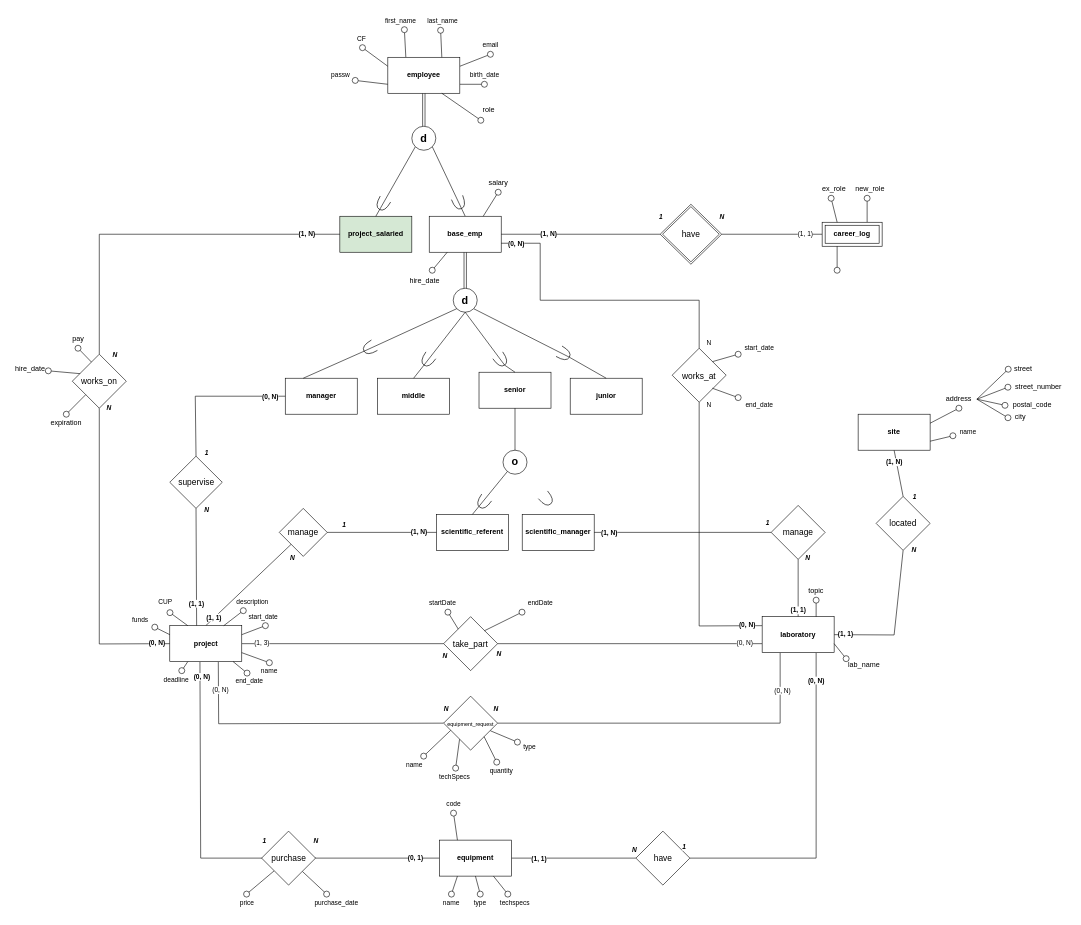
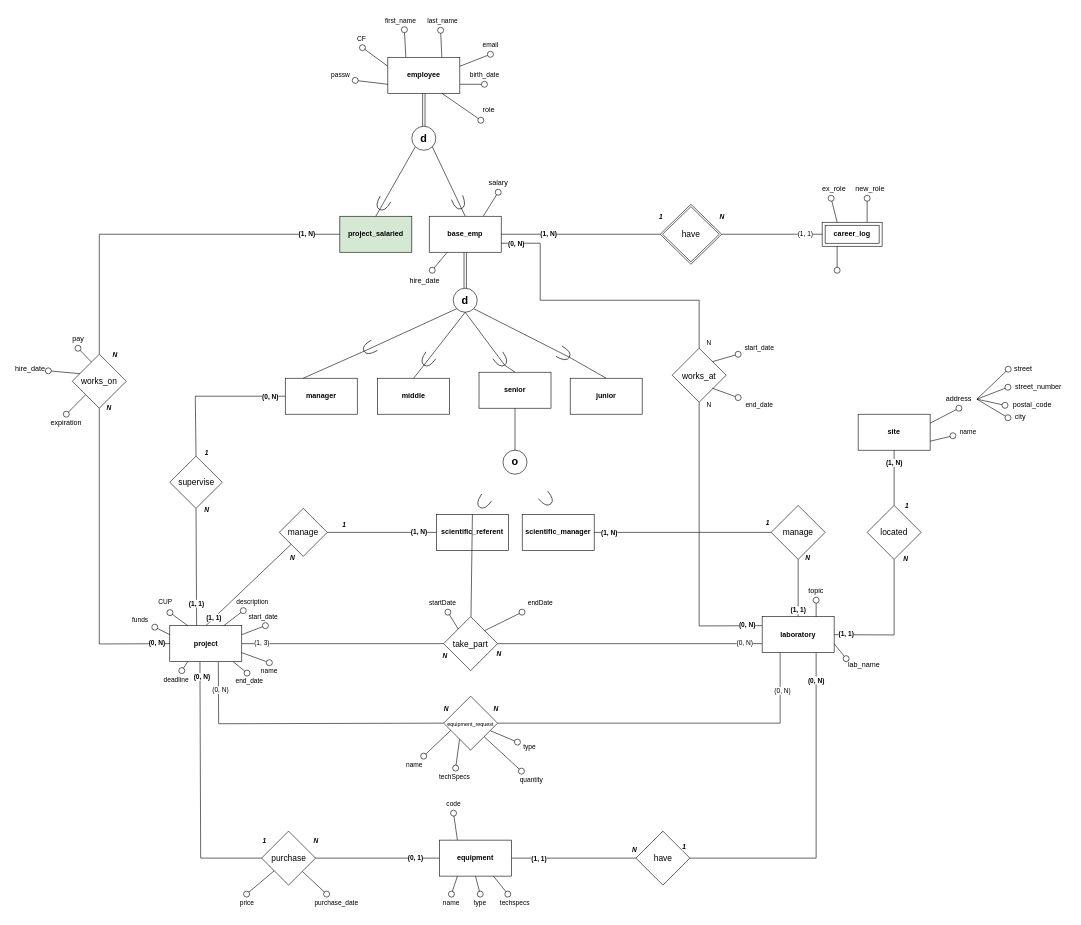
- <mxCell id="21" value="" style="endArrow=none;html=1;rounded=0;fontSize=14;exitX=0.5;exitY=0;exitDx=0;exitDy=0;shadow=0;" parent="1" source="19" target="20" edge="1"><mxGeometry relative="1" as="geometry"><mxPoint x="735" y="780" as="sourcePoint" /><mxPoint x="895" y="780" as="targetPoint" /></mxGeometry></mxCell>
+ <mxCell id="21" value="" style="endArrow=none;html=1;rounded=0;fontSize=14;exitX=0.5;exitY=0;exitDx=0;exitDy=0;shadow=0;" parent="1" source="19" target="46" edge="1"><mxGeometry relative="1" as="geometry"><mxPoint x="735" y="780" as="sourcePoint" /><mxPoint x="895" y="780" as="targetPoint" /></mxGeometry></mxCell>
- <mxCell id="29" value="located" style="strokeWidth=1;html=1;shape=mxgraph.flowchart.decision;whiteSpace=wrap;fontSize=14;shadow=0;" parent="1" vertex="1"><mxGeometry x="1460" y="827" width="90" height="90" as="geometry" /></mxCell>
+ <mxCell id="29" value="located" style="strokeWidth=1;html=1;shape=mxgraph.flowchart.decision;whiteSpace=wrap;fontSize=14;shadow=0;" parent="1" vertex="1"><mxGeometry x="1445" y="842" width="90" height="90" as="geometry" /></mxCell>
- <mxCell id="198" value="quantity" style="text;html=1;align=center;verticalAlign=middle;resizable=0;points=[];autosize=1;strokeColor=none;fillColor=none;fontSize=11;fontFamily=Helvetica;fontColor=default;" parent="1" vertex="1"><mxGeometry x="805" y="1270" width="60" height="30" as="geometry" /></mxCell>
+ <mxCell id="198" value="quantity" style="text;html=1;align=center;verticalAlign=middle;resizable=0;points=[];autosize=1;strokeColor=none;fillColor=none;fontSize=11;fontFamily=Helvetica;fontColor=default;" parent="1" vertex="1"><mxGeometry x="855" y="1285" width="60" height="30" as="geometry" /></mxCell>
